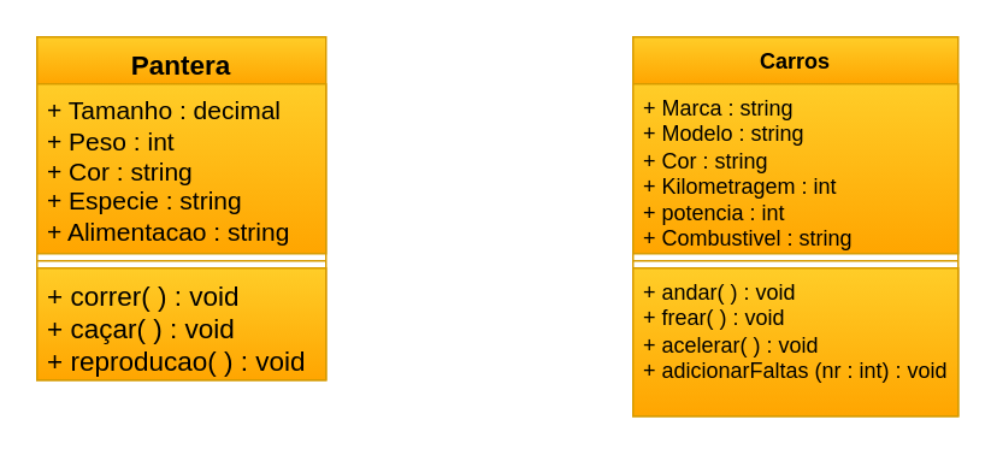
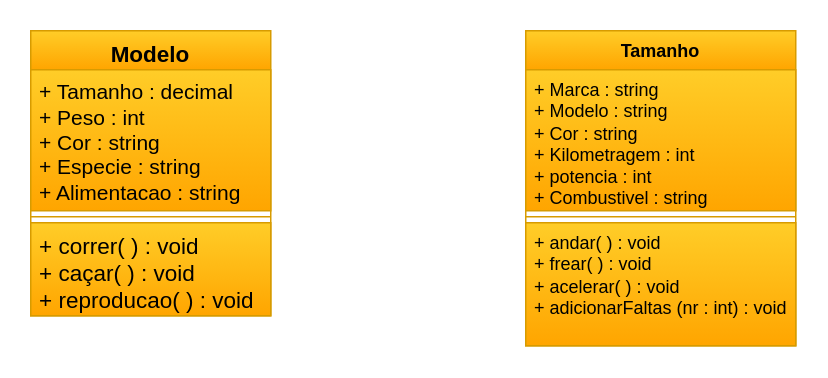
- <mxCell id="6" value="&lt;font style=&quot;font-size: 15px;&quot;&gt;Pantera&lt;/font&gt;" style="swimlane;fontStyle=1;align=center;verticalAlign=top;childLayout=stackLayout;horizontal=1;startSize=26;horizontalStack=0;resizeParent=1;resizeParentMax=0;resizeLast=0;collapsible=1;marginBottom=0;whiteSpace=wrap;html=1;fillColor=#ffcd28;gradientColor=#ffa500;strokeColor=#d79b00;" vertex="1" parent="1"><mxGeometry x="20" y="20" width="160" height="190" as="geometry" /></mxCell>
+ <mxCell id="6" value="&lt;font style=&quot;font-size: 15px;&quot;&gt;Modelo&lt;/font&gt;" style="swimlane;fontStyle=1;align=center;verticalAlign=top;childLayout=stackLayout;horizontal=1;startSize=26;horizontalStack=0;resizeParent=1;resizeParentMax=0;resizeLast=0;collapsible=1;marginBottom=0;whiteSpace=wrap;html=1;fillColor=#ffcd28;gradientColor=#ffa500;strokeColor=#d79b00;" vertex="1" parent="1"><mxGeometry x="20" y="20" width="160" height="190" as="geometry" /></mxCell>
- <mxCell id="2" value="Carros" style="swimlane;fontStyle=1;align=center;verticalAlign=top;childLayout=stackLayout;horizontal=1;startSize=26;horizontalStack=0;resizeParent=1;resizeParentMax=0;resizeLast=0;collapsible=1;marginBottom=0;whiteSpace=wrap;html=1;fillColor=#ffcd28;gradientColor=#ffa500;strokeColor=#d79b00;" parent="1" vertex="1"><mxGeometry x="350" y="20" width="180" height="210" as="geometry" /></mxCell>
+ <mxCell id="2" value="Tamanho" style="swimlane;fontStyle=1;align=center;verticalAlign=top;childLayout=stackLayout;horizontal=1;startSize=26;horizontalStack=0;resizeParent=1;resizeParentMax=0;resizeLast=0;collapsible=1;marginBottom=0;whiteSpace=wrap;html=1;fillColor=#ffcd28;gradientColor=#ffa500;strokeColor=#d79b00;" parent="1" vertex="1"><mxGeometry x="350" y="20" width="180" height="210" as="geometry" /></mxCell>
